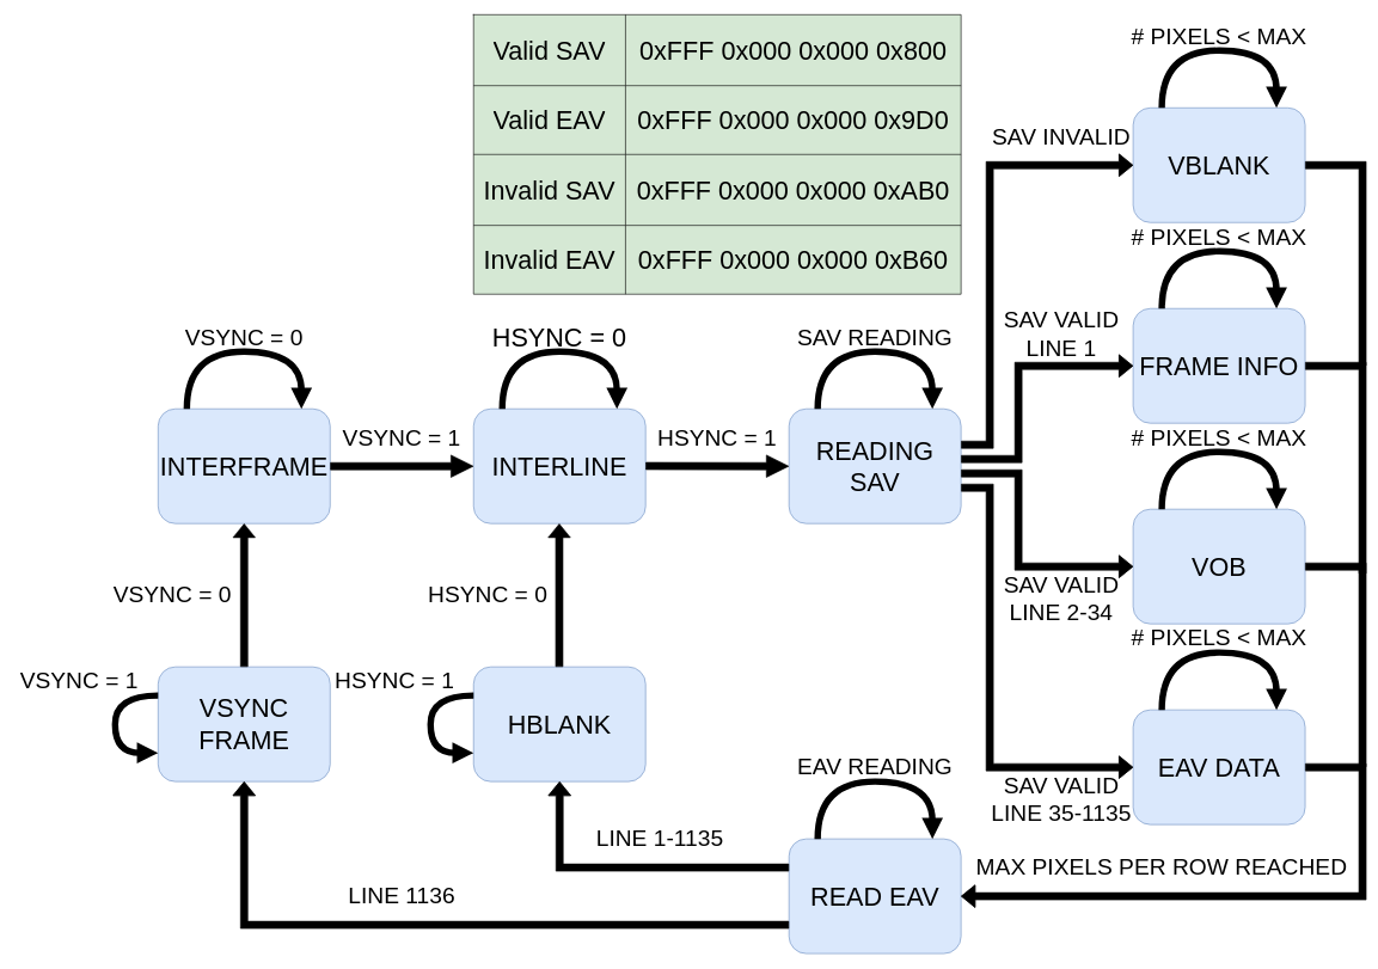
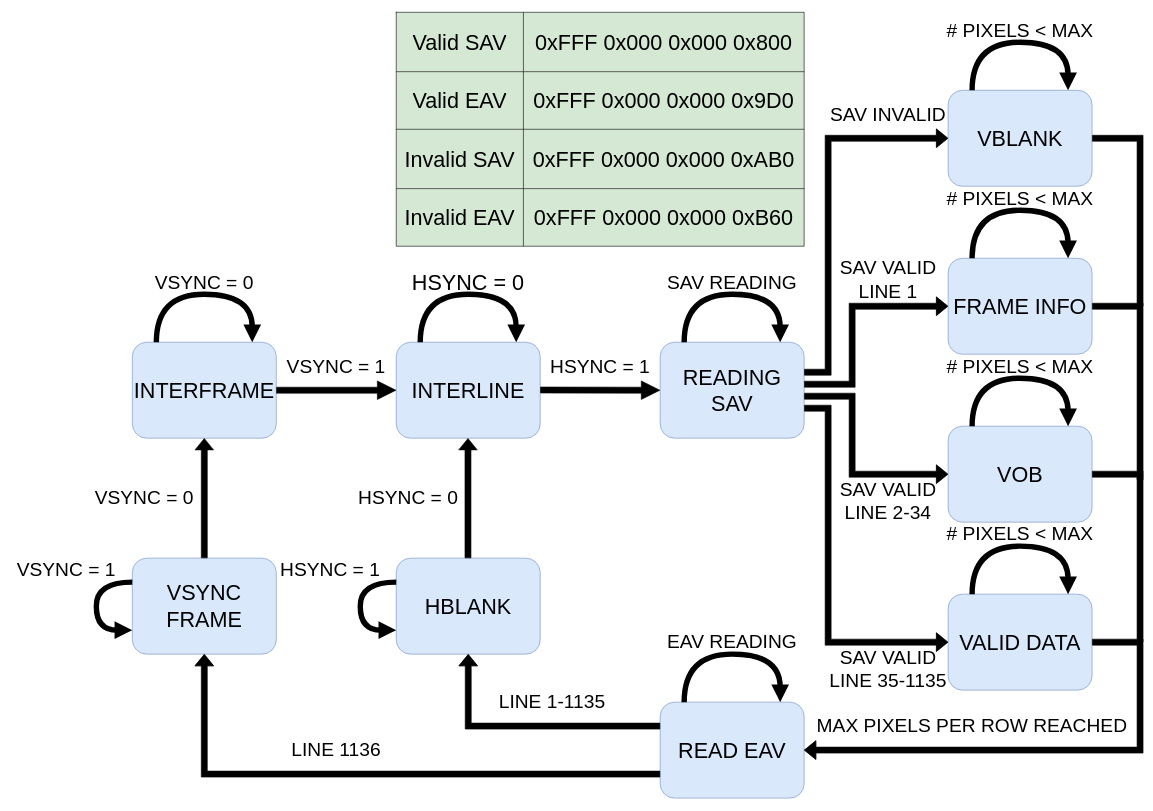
- <mxCell id="5" value="EAV DATA" style="rounded=1;whiteSpace=wrap;html=1;fontSize=36;fillColor=#dae8fc;strokeColor=#6c8ebf;" vertex="1" parent="1"><mxGeometry x="1580" y="990" width="240" height="160" as="geometry" /></mxCell>
+ <mxCell id="5" value="VALID DATA" style="rounded=1;whiteSpace=wrap;html=1;fontSize=36;fillColor=#dae8fc;strokeColor=#6c8ebf;" vertex="1" parent="1"><mxGeometry x="1580" y="990" width="240" height="160" as="geometry" /></mxCell>
